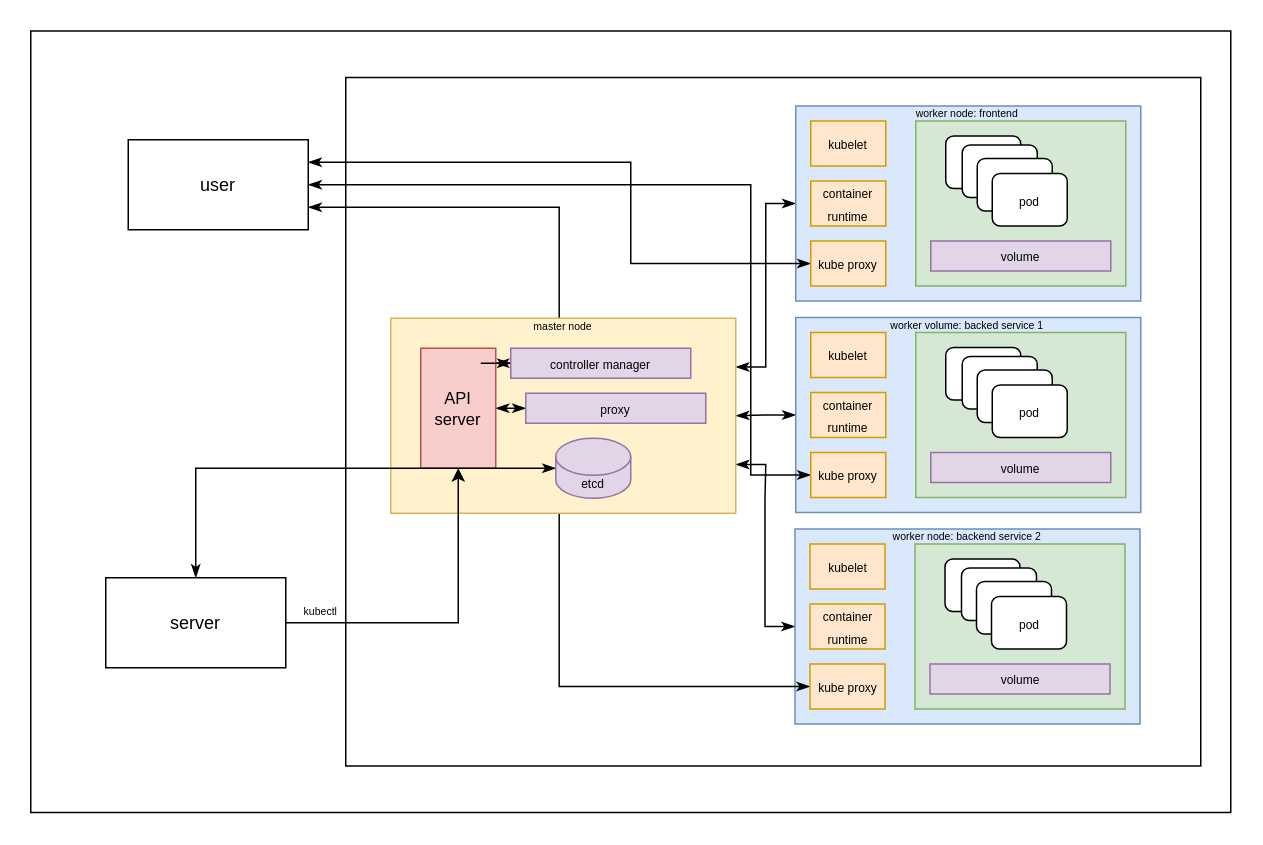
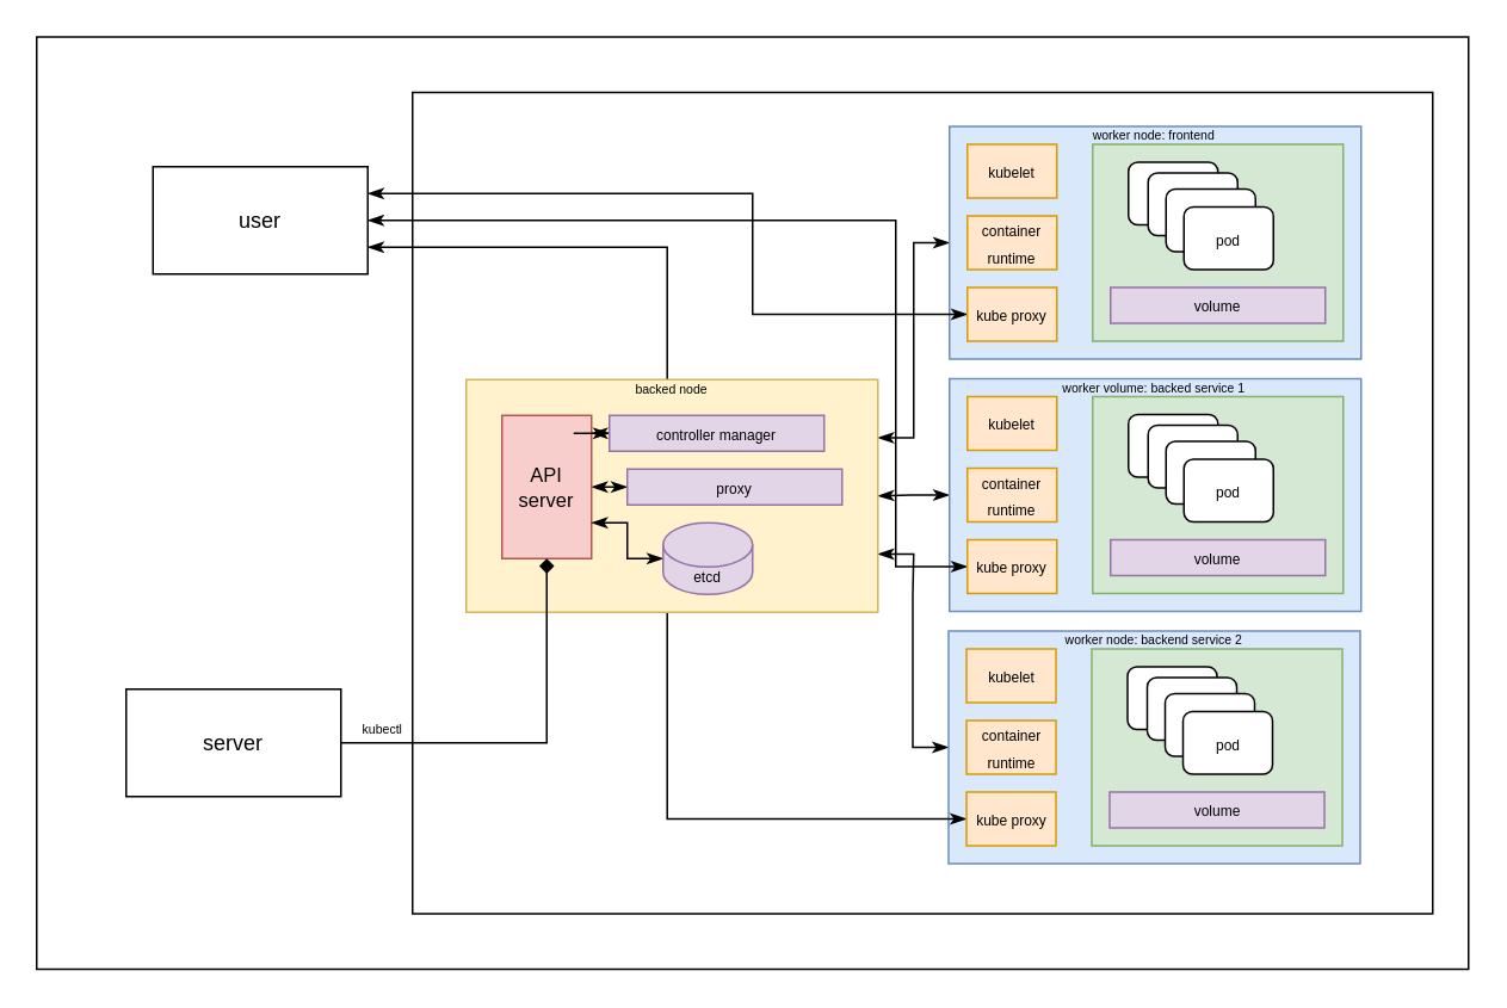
- <mxCell id="51" value="&lt;font style=&quot;font-size: 7px;&quot;&gt;master node&lt;/font&gt;" style="text;html=1;strokeColor=none;fillColor=none;align=center;verticalAlign=middle;whiteSpace=wrap;rounded=0;" vertex="1" parent="1"><mxGeometry x="335" y="205.5" width="80" height="20" as="geometry" /></mxCell>
+ <mxCell id="51" value="&lt;font style=&quot;font-size: 7px;&quot;&gt;backed node&lt;/font&gt;" style="text;html=1;strokeColor=none;fillColor=none;align=center;verticalAlign=middle;whiteSpace=wrap;rounded=0;" vertex="1" parent="1"><mxGeometry x="335" y="205.5" width="80" height="20" as="geometry" /></mxCell>
- <mxCell id="46" style="edgeStyle=orthogonalEdgeStyle;rounded=0;orthogonalLoop=1;jettySize=auto;html=1;startArrow=classicThin;startFill=1;endArrow=classicThin;endFill=1;" edge="1" parent="1" source="47" target="55"><mxGeometry relative="1" as="geometry" /></mxCell>
+ <mxCell id="46" style="edgeStyle=orthogonalEdgeStyle;rounded=0;orthogonalLoop=1;jettySize=auto;html=1;entryX=1;entryY=0.75;entryDx=0;entryDy=0;startArrow=classicThin;startFill=1;endArrow=classicThin;endFill=1;" edge="1" parent="1" source="47" target="45"><mxGeometry relative="1" as="geometry" /></mxCell>
- <mxCell id="53" style="edgeStyle=orthogonalEdgeStyle;rounded=0;orthogonalLoop=1;jettySize=auto;html=1;" edge="1" parent="1" source="55" target="45"><mxGeometry relative="1" as="geometry" /></mxCell>
+ <mxCell id="53" style="edgeStyle=orthogonalEdgeStyle;rounded=0;orthogonalLoop=1;jettySize=auto;html=1;endArrow=diamond;" edge="1" parent="1" source="55" target="45"><mxGeometry relative="1" as="geometry" /></mxCell>
